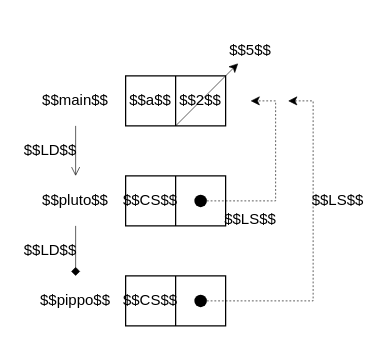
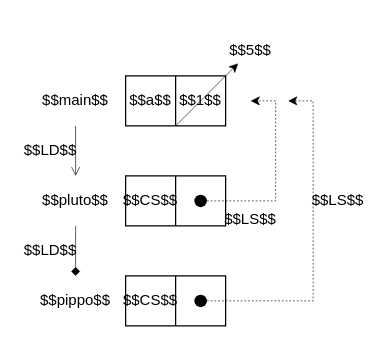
- <mxCell id="14" value="$$2$$" style="text;html=1;strokeColor=none;fillColor=none;align=center;verticalAlign=middle;whiteSpace=wrap;rounded=0;" parent="1" vertex="1"><mxGeometry x="140" y="60" width="40" height="40" as="geometry" /></mxCell>
+ <mxCell id="14" value="$$1$$" style="text;html=1;strokeColor=none;fillColor=none;align=center;verticalAlign=middle;whiteSpace=wrap;rounded=0;" parent="1" vertex="1"><mxGeometry x="140" y="60" width="40" height="40" as="geometry" /></mxCell>
